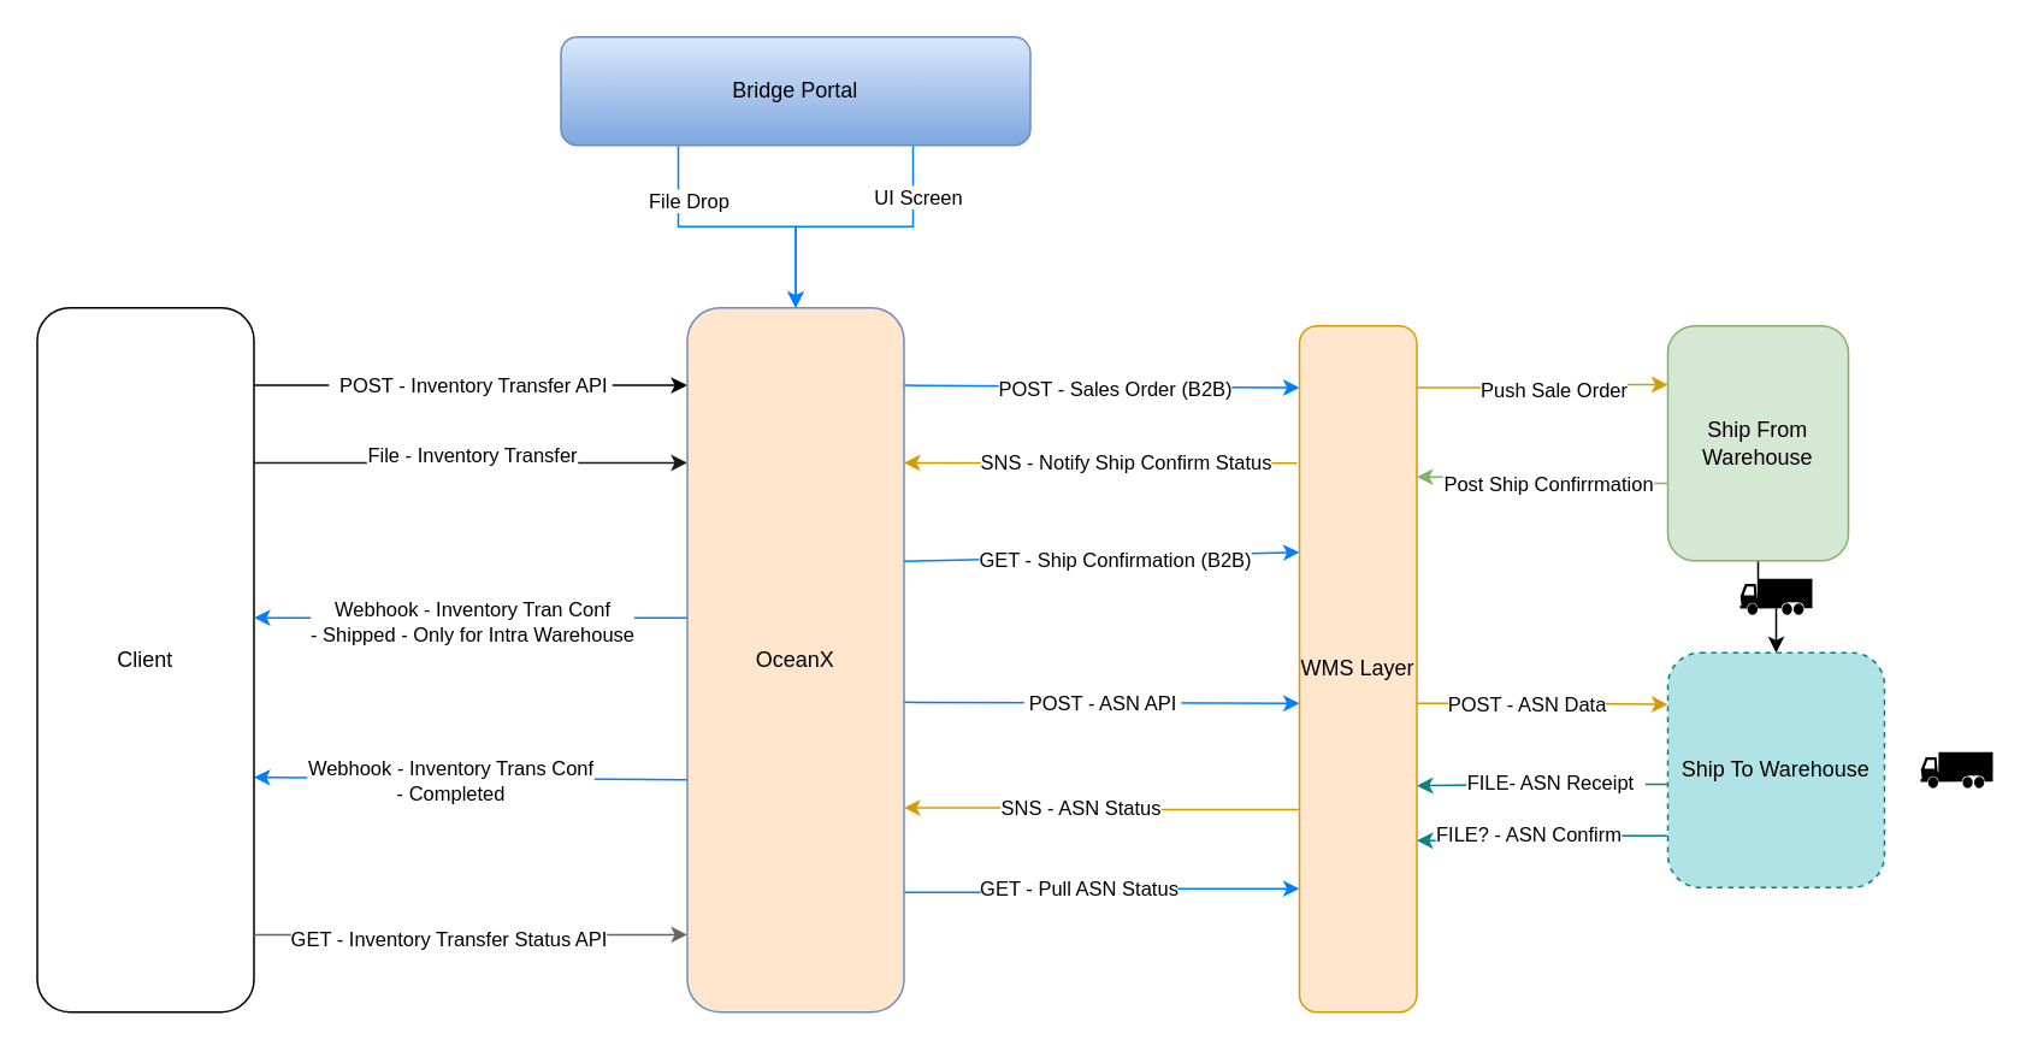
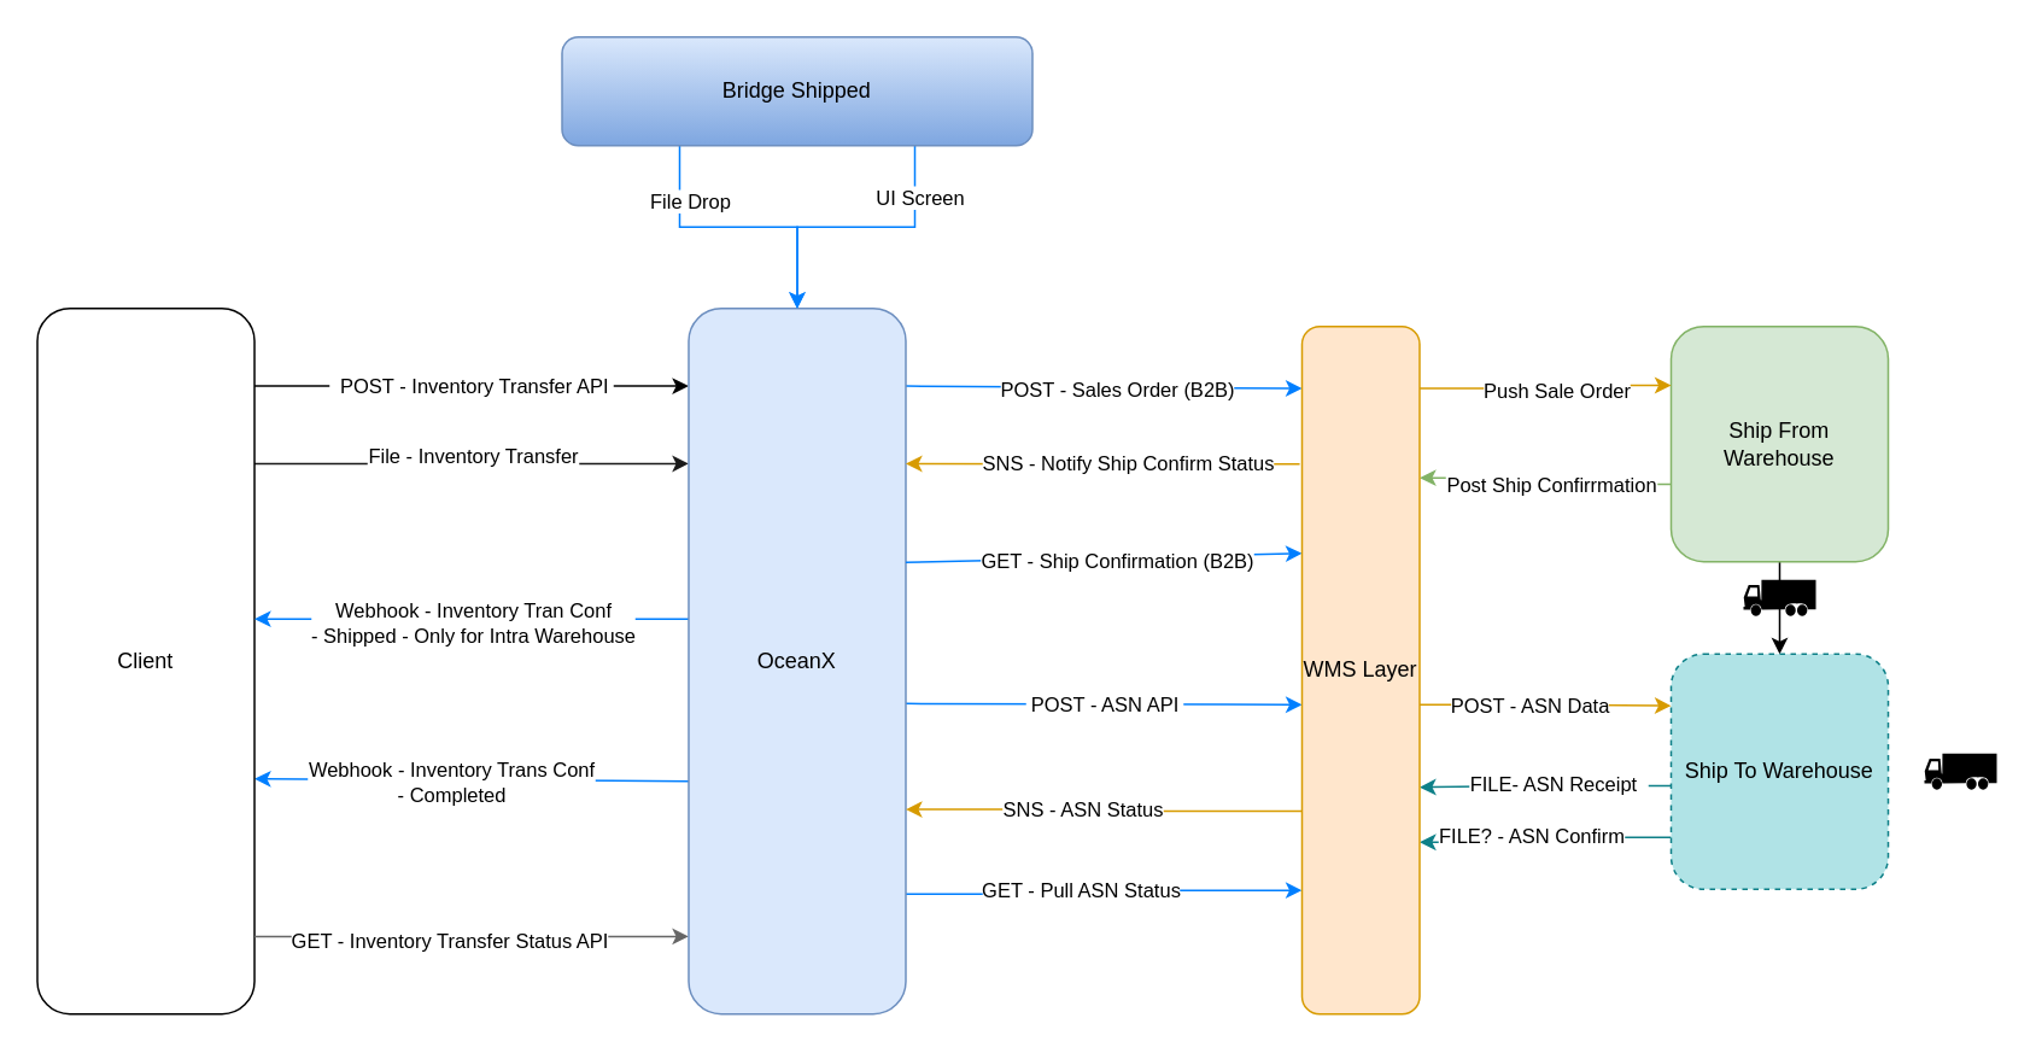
- <mxCell id="31" value="Bridge Portal" style="rounded=1;whiteSpace=wrap;html=1;fillColor=#dae8fc;gradientColor=#7ea6e0;strokeColor=#6c8ebf;" parent="1" vertex="1"><mxGeometry x="310" y="20" width="260" height="60" as="geometry" /></mxCell>
+ <mxCell id="31" value="Bridge Shipped" style="rounded=1;whiteSpace=wrap;html=1;fillColor=#dae8fc;gradientColor=#7ea6e0;strokeColor=#6c8ebf;" parent="1" vertex="1"><mxGeometry x="310" y="20" width="260" height="60" as="geometry" /></mxCell>
- <mxCell id="21" value="Ship From Warehouse" style="rounded=1;whiteSpace=wrap;html=1;points=[[0,0,0,0,0],[0,0.11,0,0,0],[0,0.22,0,0,0],[0,0.25,0,0,0],[0,0.33,0,0,0],[0,0.44,0,0,0],[0,0.5,0,0,0],[0,0.56,0,0,0],[0,0.67,0,0,0],[0,0.75,0,0,0],[0,0.78,0,0,0],[0,0.89,0,0,0],[0,1,0,0,0],[0.25,0,0,0,0],[0.25,1,0,0,0],[0.5,0,0,0,0],[0.5,1,0,0,0],[0.75,0,0,0,0],[0.75,1,0,0,0],[1,0,0,0,0],[1,0.11,0,0,0],[1,0.22,0,0,0],[1,0.25,0,0,0],[1,0.33,0,0,0],[1,0.44,0,0,0],[1,0.5,0,0,0],[1,0.56,0,0,0],[1,0.67,0,0,0],[1,0.75,0,0,0],[1,0.78,0,0,0],[1,0.89,0,0,0],[1,1,0,0,0]];fillColor=#d5e8d4;strokeColor=#82b366;" parent="1" vertex="1"><mxGeometry x="923" y="180" width="100" height="130" as="geometry" /></mxCell>
+ <mxCell id="21" value="Ship From Warehouse" style="rounded=1;whiteSpace=wrap;html=1;points=[[0,0,0,0,0],[0,0.11,0,0,0],[0,0.22,0,0,0],[0,0.25,0,0,0],[0,0.33,0,0,0],[0,0.44,0,0,0],[0,0.5,0,0,0],[0,0.56,0,0,0],[0,0.67,0,0,0],[0,0.75,0,0,0],[0,0.78,0,0,0],[0,0.89,0,0,0],[0,1,0,0,0],[0.25,0,0,0,0],[0.25,1,0,0,0],[0.5,0,0,0,0],[0.5,1,0,0,0],[0.75,0,0,0,0],[0.75,1,0,0,0],[1,0,0,0,0],[1,0.11,0,0,0],[1,0.22,0,0,0],[1,0.25,0,0,0],[1,0.33,0,0,0],[1,0.44,0,0,0],[1,0.5,0,0,0],[1,0.56,0,0,0],[1,0.67,0,0,0],[1,0.75,0,0,0],[1,0.78,0,0,0],[1,0.89,0,0,0],[1,1,0,0,0]];fillColor=#d5e8d4;strokeColor=#82b366;" parent="1" vertex="1"><mxGeometry x="923" y="180" width="120" height="130" as="geometry" /></mxCell>
- <mxCell id="17" value="OceanX" style="rounded=1;whiteSpace=wrap;html=1;points=[[0,0,0,0,0],[0,0.11,0,0,0],[0,0.17,0,0,0],[0,0.22,0,0,0],[0,0.25,0,0,0],[0,0.33,0,0,0],[0,0.44,0,0,0],[0,0.5,0,0,0],[0,0.56,0,0,0],[0,0.67,0,0,0],[0,0.75,0,0,0],[0,0.78,0,0,0],[0,0.83,0,0,0],[0,0.89,0,0,0],[0,1,0,0,0],[0.25,0,0,0,0],[0.25,1,0,0,0],[0.5,0,0,0,0],[0.5,1,0,0,0],[0.75,0,0,0,0],[0.75,1,0,0,0],[1,0,0,0,0],[1,0.11,0,0,0],[1,0.14,0,0,0],[1,0.17,0,0,0],[1,0.22,0,0,0],[1,0.25,0,0,0],[1,0.33,0,0,0],[1,0.36,0,0,0],[1,0.44,0,0,0],[1,0.47,0,0,0],[1,0.5,0,0,0],[1,0.56,0,0,0],[1,0.58,0,0,0],[1,0.67,0,0,0],[1,0.71,0,0,0],[1,0.75,0,0,0],[1,0.78,0,0,0],[1,0.8,0,0,0],[1,0.83,0,0,0],[1,0.89,0,0,0],[1,0.91,0,0,0],[1,1,0,0,0]];fillColor=#ffe6cc;strokeColor=#6c8ebf;" parent="1" vertex="1"><mxGeometry x="380" y="170" width="120" height="390" as="geometry" /></mxCell>
+ <mxCell id="17" value="OceanX" style="rounded=1;whiteSpace=wrap;html=1;points=[[0,0,0,0,0],[0,0.11,0,0,0],[0,0.17,0,0,0],[0,0.22,0,0,0],[0,0.25,0,0,0],[0,0.33,0,0,0],[0,0.44,0,0,0],[0,0.5,0,0,0],[0,0.56,0,0,0],[0,0.67,0,0,0],[0,0.75,0,0,0],[0,0.78,0,0,0],[0,0.83,0,0,0],[0,0.89,0,0,0],[0,1,0,0,0],[0.25,0,0,0,0],[0.25,1,0,0,0],[0.5,0,0,0,0],[0.5,1,0,0,0],[0.75,0,0,0,0],[0.75,1,0,0,0],[1,0,0,0,0],[1,0.11,0,0,0],[1,0.14,0,0,0],[1,0.17,0,0,0],[1,0.22,0,0,0],[1,0.25,0,0,0],[1,0.33,0,0,0],[1,0.36,0,0,0],[1,0.44,0,0,0],[1,0.47,0,0,0],[1,0.5,0,0,0],[1,0.56,0,0,0],[1,0.58,0,0,0],[1,0.67,0,0,0],[1,0.71,0,0,0],[1,0.75,0,0,0],[1,0.78,0,0,0],[1,0.8,0,0,0],[1,0.83,0,0,0],[1,0.89,0,0,0],[1,0.91,0,0,0],[1,1,0,0,0]];fillColor=#dae8fc;strokeColor=#6c8ebf;" parent="1" vertex="1"><mxGeometry x="380" y="170" width="120" height="390" as="geometry" /></mxCell>
